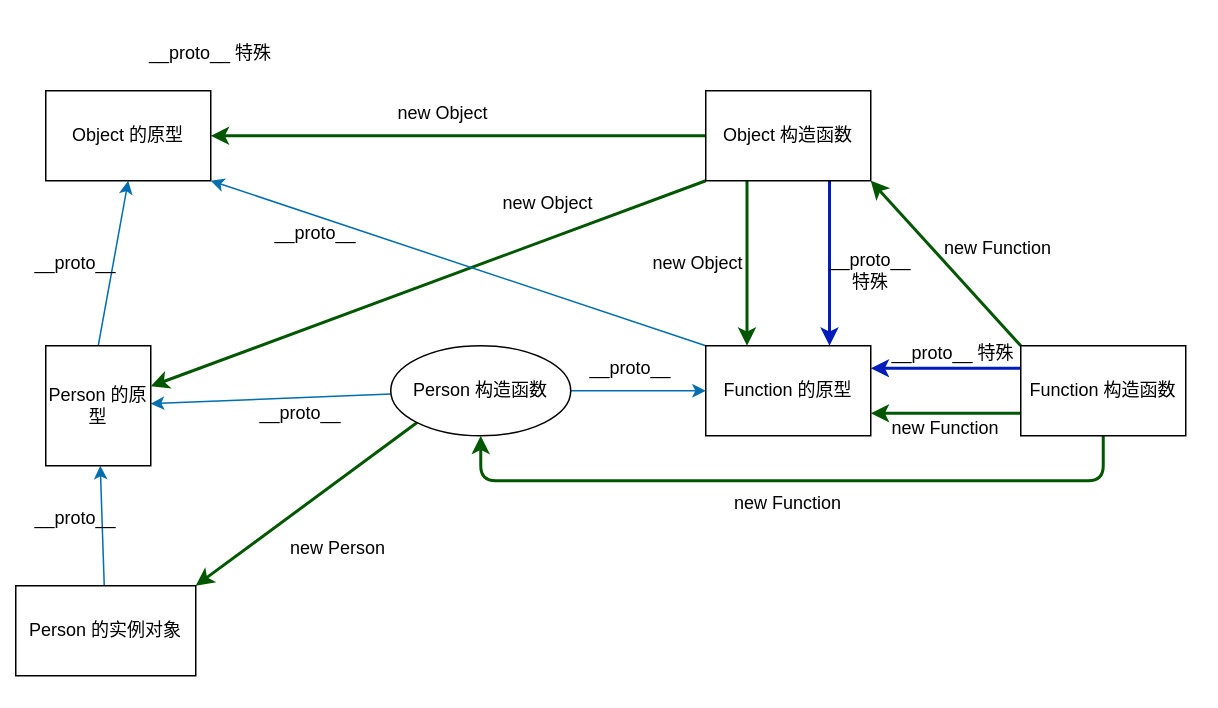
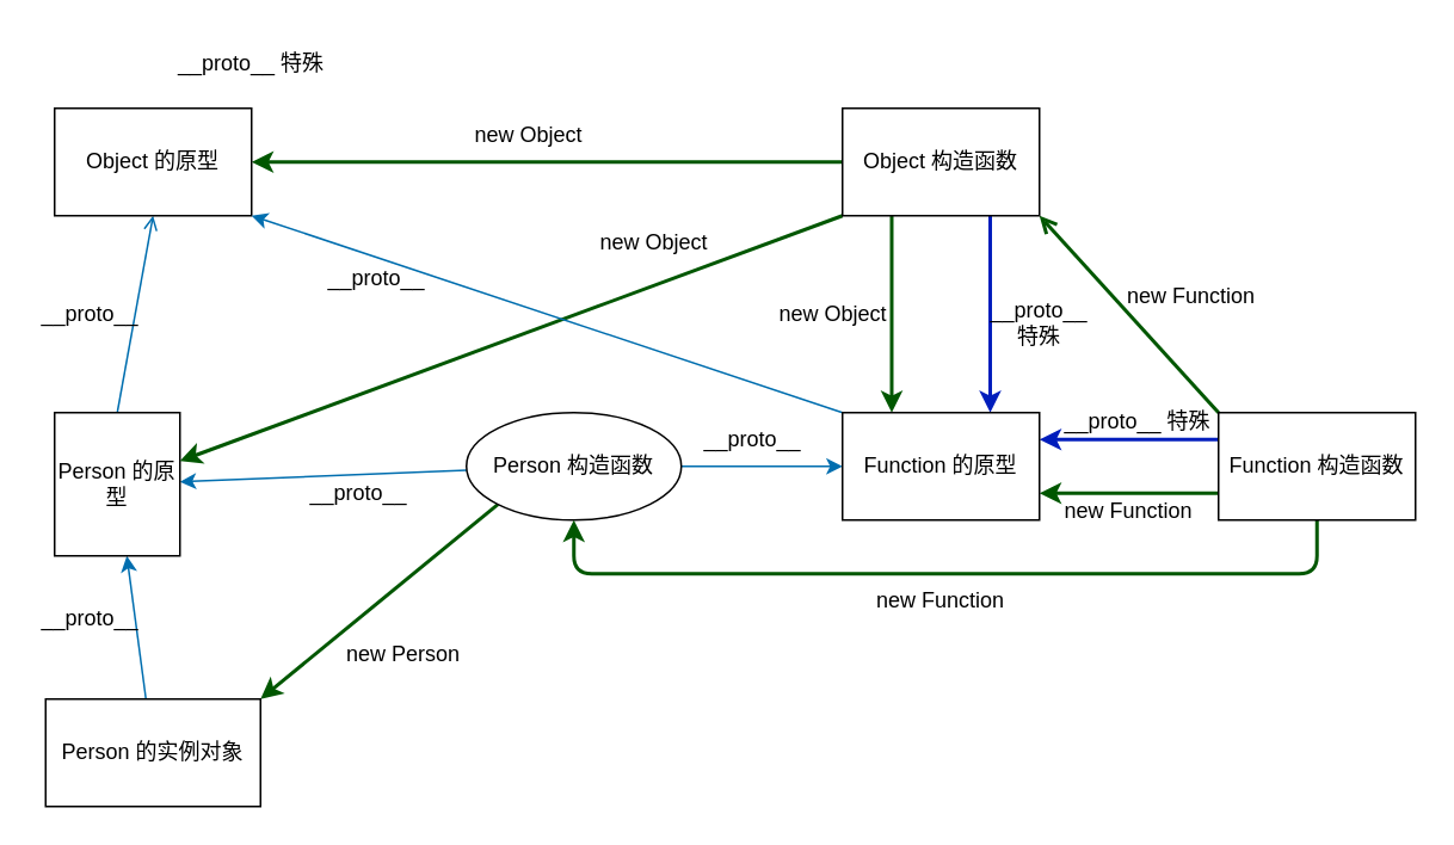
- <mxCell id="12" style="edgeStyle=none;html=1;exitX=0;exitY=0;exitDx=0;exitDy=0;entryX=1;entryY=1;entryDx=0;entryDy=0;strokeWidth=2;fillColor=#008a00;strokeColor=#005700;" edge="1" parent="1" source="15" target="20"><mxGeometry relative="1" as="geometry" /></mxCell>
+ <mxCell id="12" style="edgeStyle=none;html=1;exitX=0;exitY=0;exitDx=0;exitDy=0;entryX=1;entryY=1;entryDx=0;entryDy=0;strokeWidth=2;fillColor=#008a00;strokeColor=#005700;endArrow=open;" edge="1" parent="1" source="15" target="20"><mxGeometry relative="1" as="geometry" /></mxCell>
- <mxCell id="8" style="edgeStyle=none;html=1;exitX=0.5;exitY=0;exitDx=0;exitDy=0;entryX=0.5;entryY=1;entryDx=0;entryDy=0;fillColor=#1ba1e2;strokeColor=#006EAF;" edge="1" parent="1" source="9" target="21"><mxGeometry relative="1" as="geometry" /></mxCell>
+ <mxCell id="8" style="edgeStyle=none;html=1;exitX=0.5;exitY=0;exitDx=0;exitDy=0;entryX=0.5;entryY=1;entryDx=0;entryDy=0;fillColor=#1ba1e2;strokeColor=#006EAF;endArrow=open;" edge="1" parent="1" source="9" target="21"><mxGeometry relative="1" as="geometry" /></mxCell>
- <mxCell id="7" value="Person 的实例对象" style="rounded=0;whiteSpace=wrap;html=1;" vertex="1" parent="1"><mxGeometry x="10" y="390" width="120" height="60" as="geometry" /></mxCell>
+ <mxCell id="7" value="Person 的实例对象" style="rounded=0;whiteSpace=wrap;html=1;" vertex="1" parent="1"><mxGeometry x="25" y="390" width="120" height="60" as="geometry" /></mxCell>
